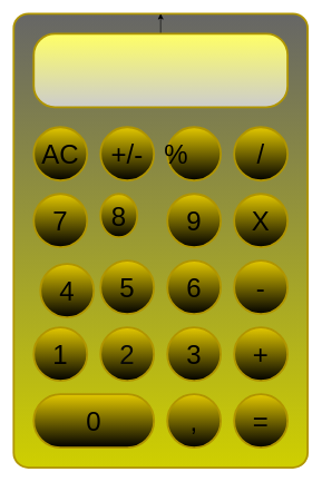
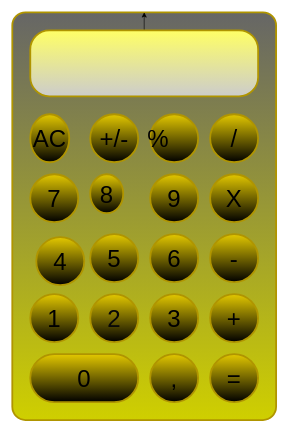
- <mxCell id="7" value="&lt;font style=&quot;font-size: 40px;&quot;&gt;AC&lt;/font&gt;" style="ellipse;whiteSpace=wrap;html=1;aspect=fixed;strokeWidth=3;fillColor=#e3c800;fontColor=#000000;strokeColor=#B09500;gradientColor=default;" vertex="1" parent="1"><mxGeometry x="50" y="190" width="80" height="80" as="geometry" /></mxCell>
+ <mxCell id="7" value="&lt;font style=&quot;font-size: 40px;&quot;&gt;AC&lt;/font&gt;" style="ellipse;whiteSpace=wrap;html=1;aspect=fixed;strokeWidth=3;fillColor=#e3c800;fontColor=#000000;strokeColor=#B09500;gradientColor=default;" vertex="1" parent="1"><mxGeometry x="50" y="190" width="65" height="80" as="geometry" /></mxCell>
